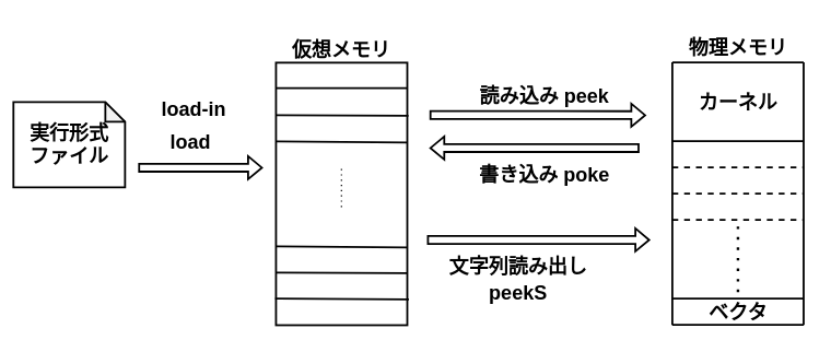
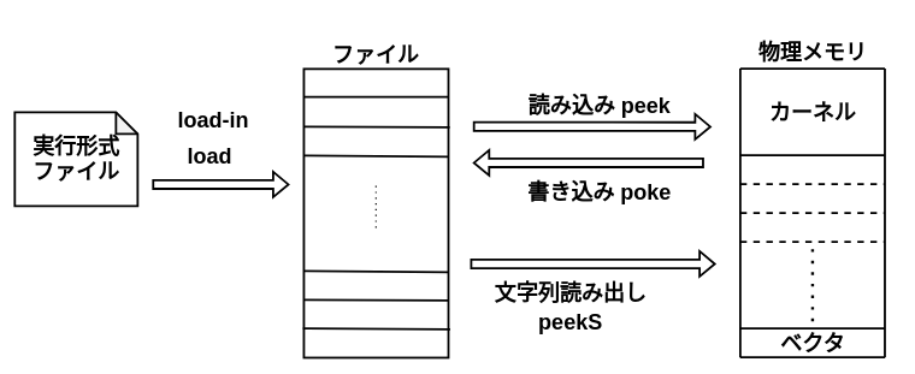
- <mxCell id="10" value="&lt;font style=&quot;font-size: 30px;&quot;&gt;&lt;b&gt;&amp;nbsp;仮想メモリ&lt;/b&gt;&lt;/font&gt;" style="text;html=1;strokeColor=none;fillColor=none;align=center;verticalAlign=middle;whiteSpace=wrap;rounded=0;" parent="1" vertex="1"><mxGeometry x="420" y="30" width="190" height="40" as="geometry" /></mxCell>
+ <mxCell id="10" value="&lt;font style=&quot;font-size: 30px;&quot;&gt;&lt;b&gt;&amp;nbsp;ファイル&lt;/b&gt;&lt;/font&gt;" style="text;html=1;strokeColor=none;fillColor=none;align=center;verticalAlign=middle;whiteSpace=wrap;rounded=0;" parent="1" vertex="1"><mxGeometry x="420" y="30" width="190" height="40" as="geometry" /></mxCell>
